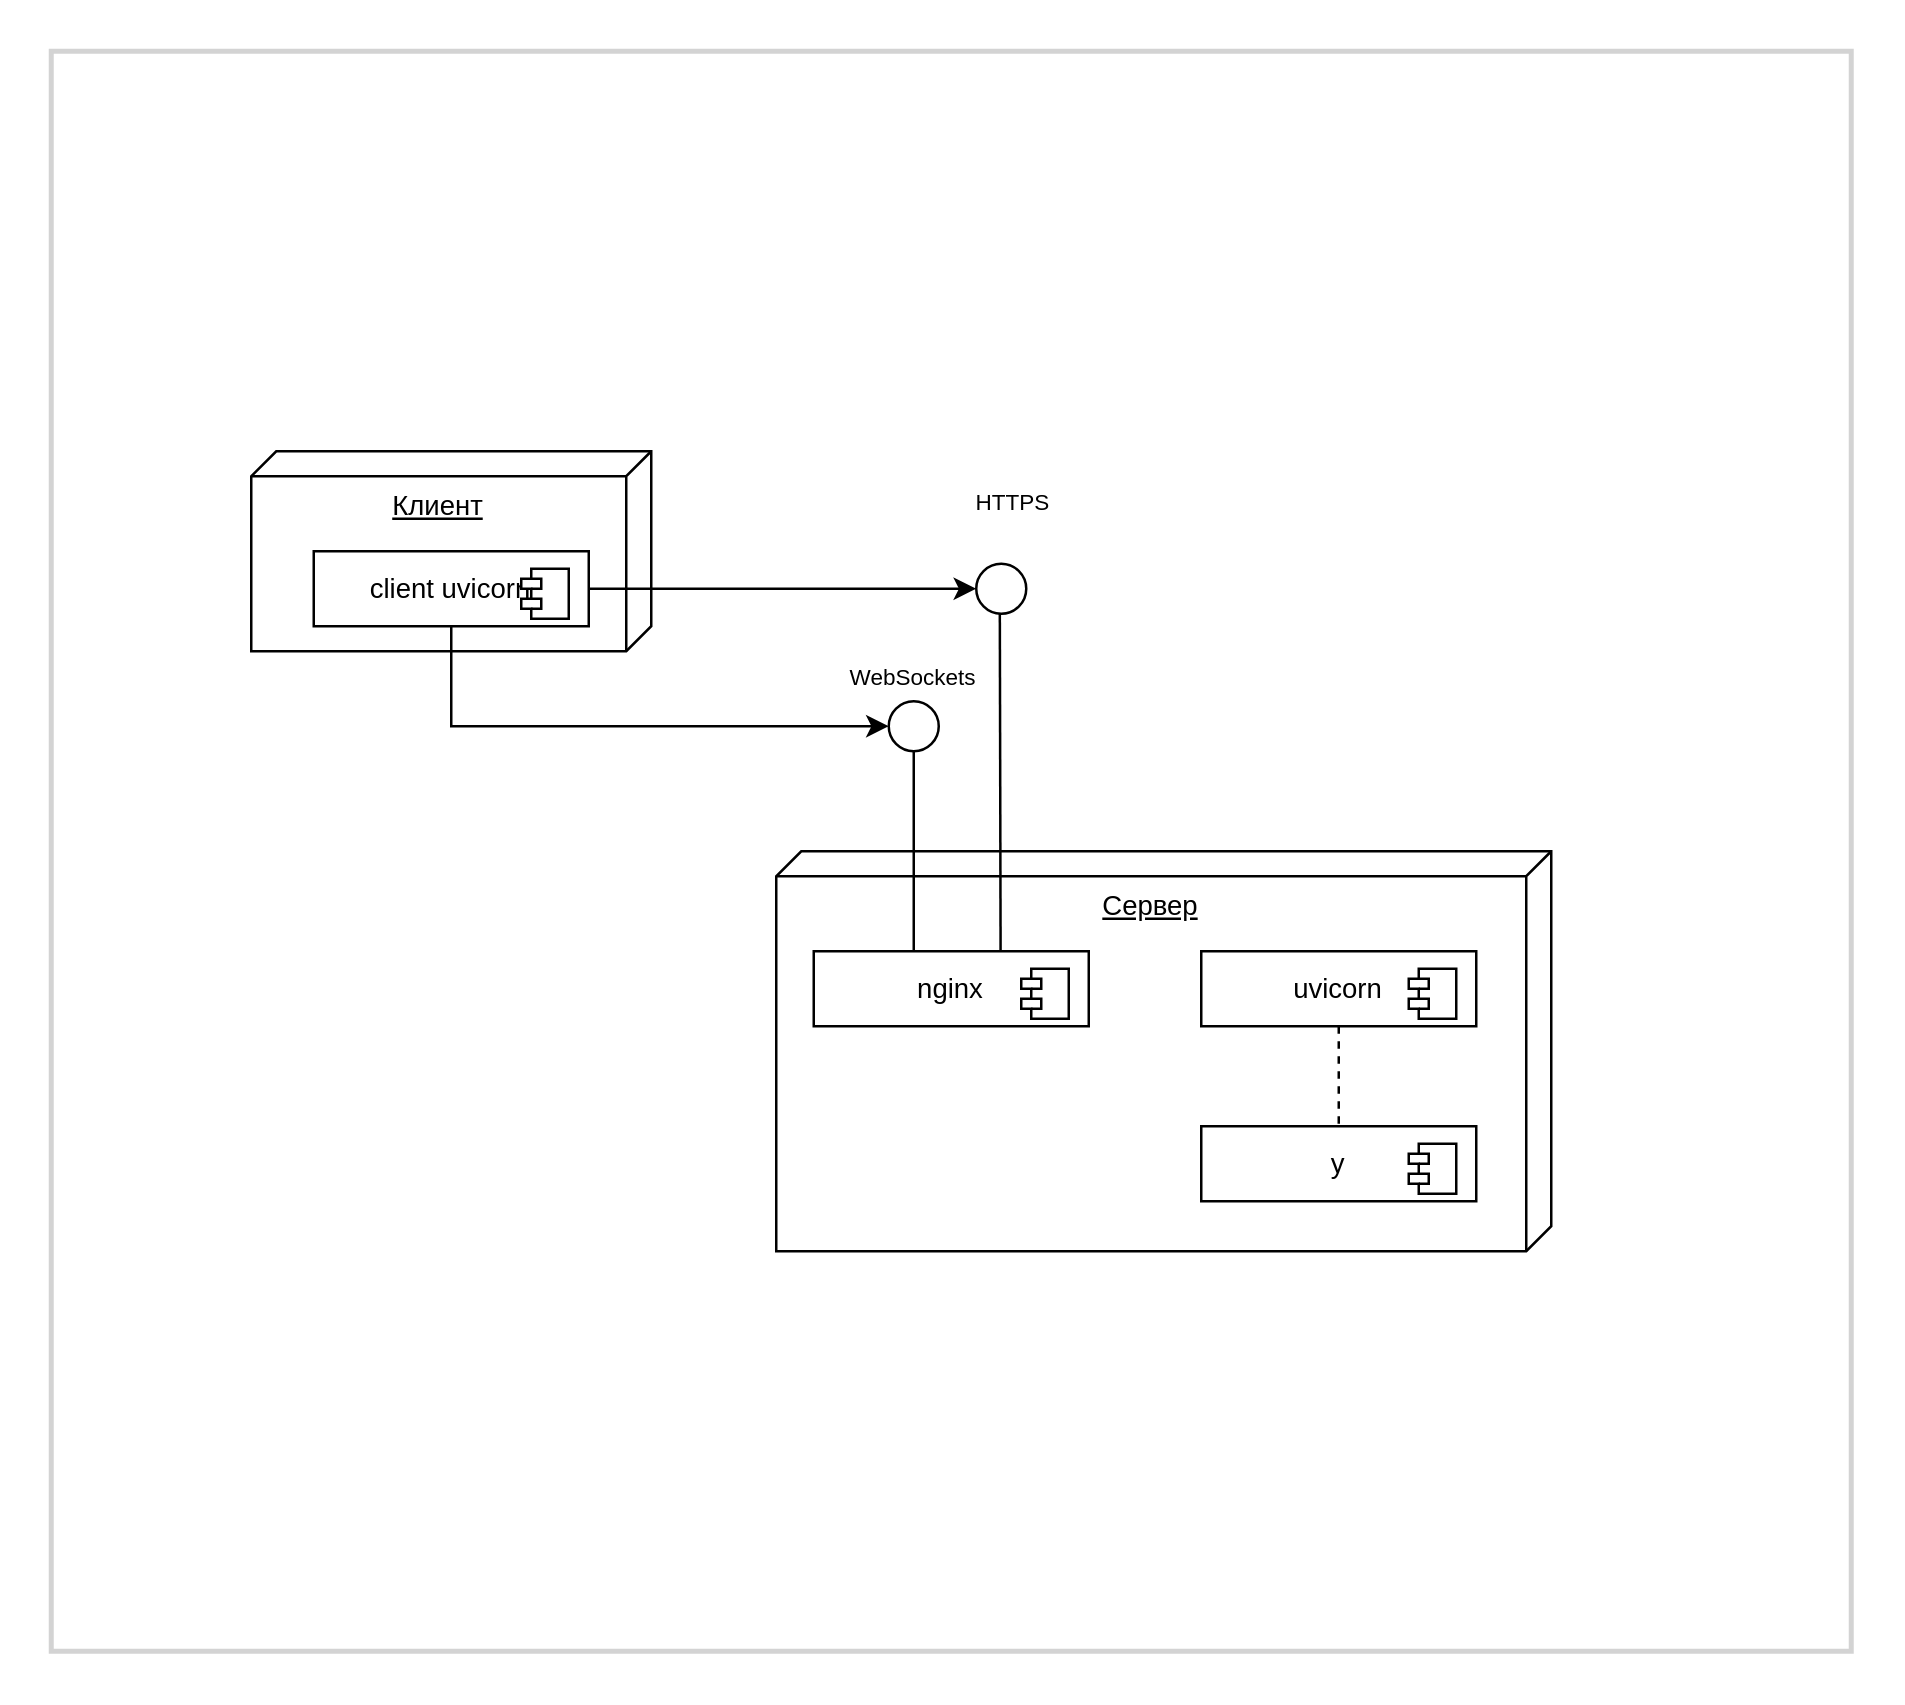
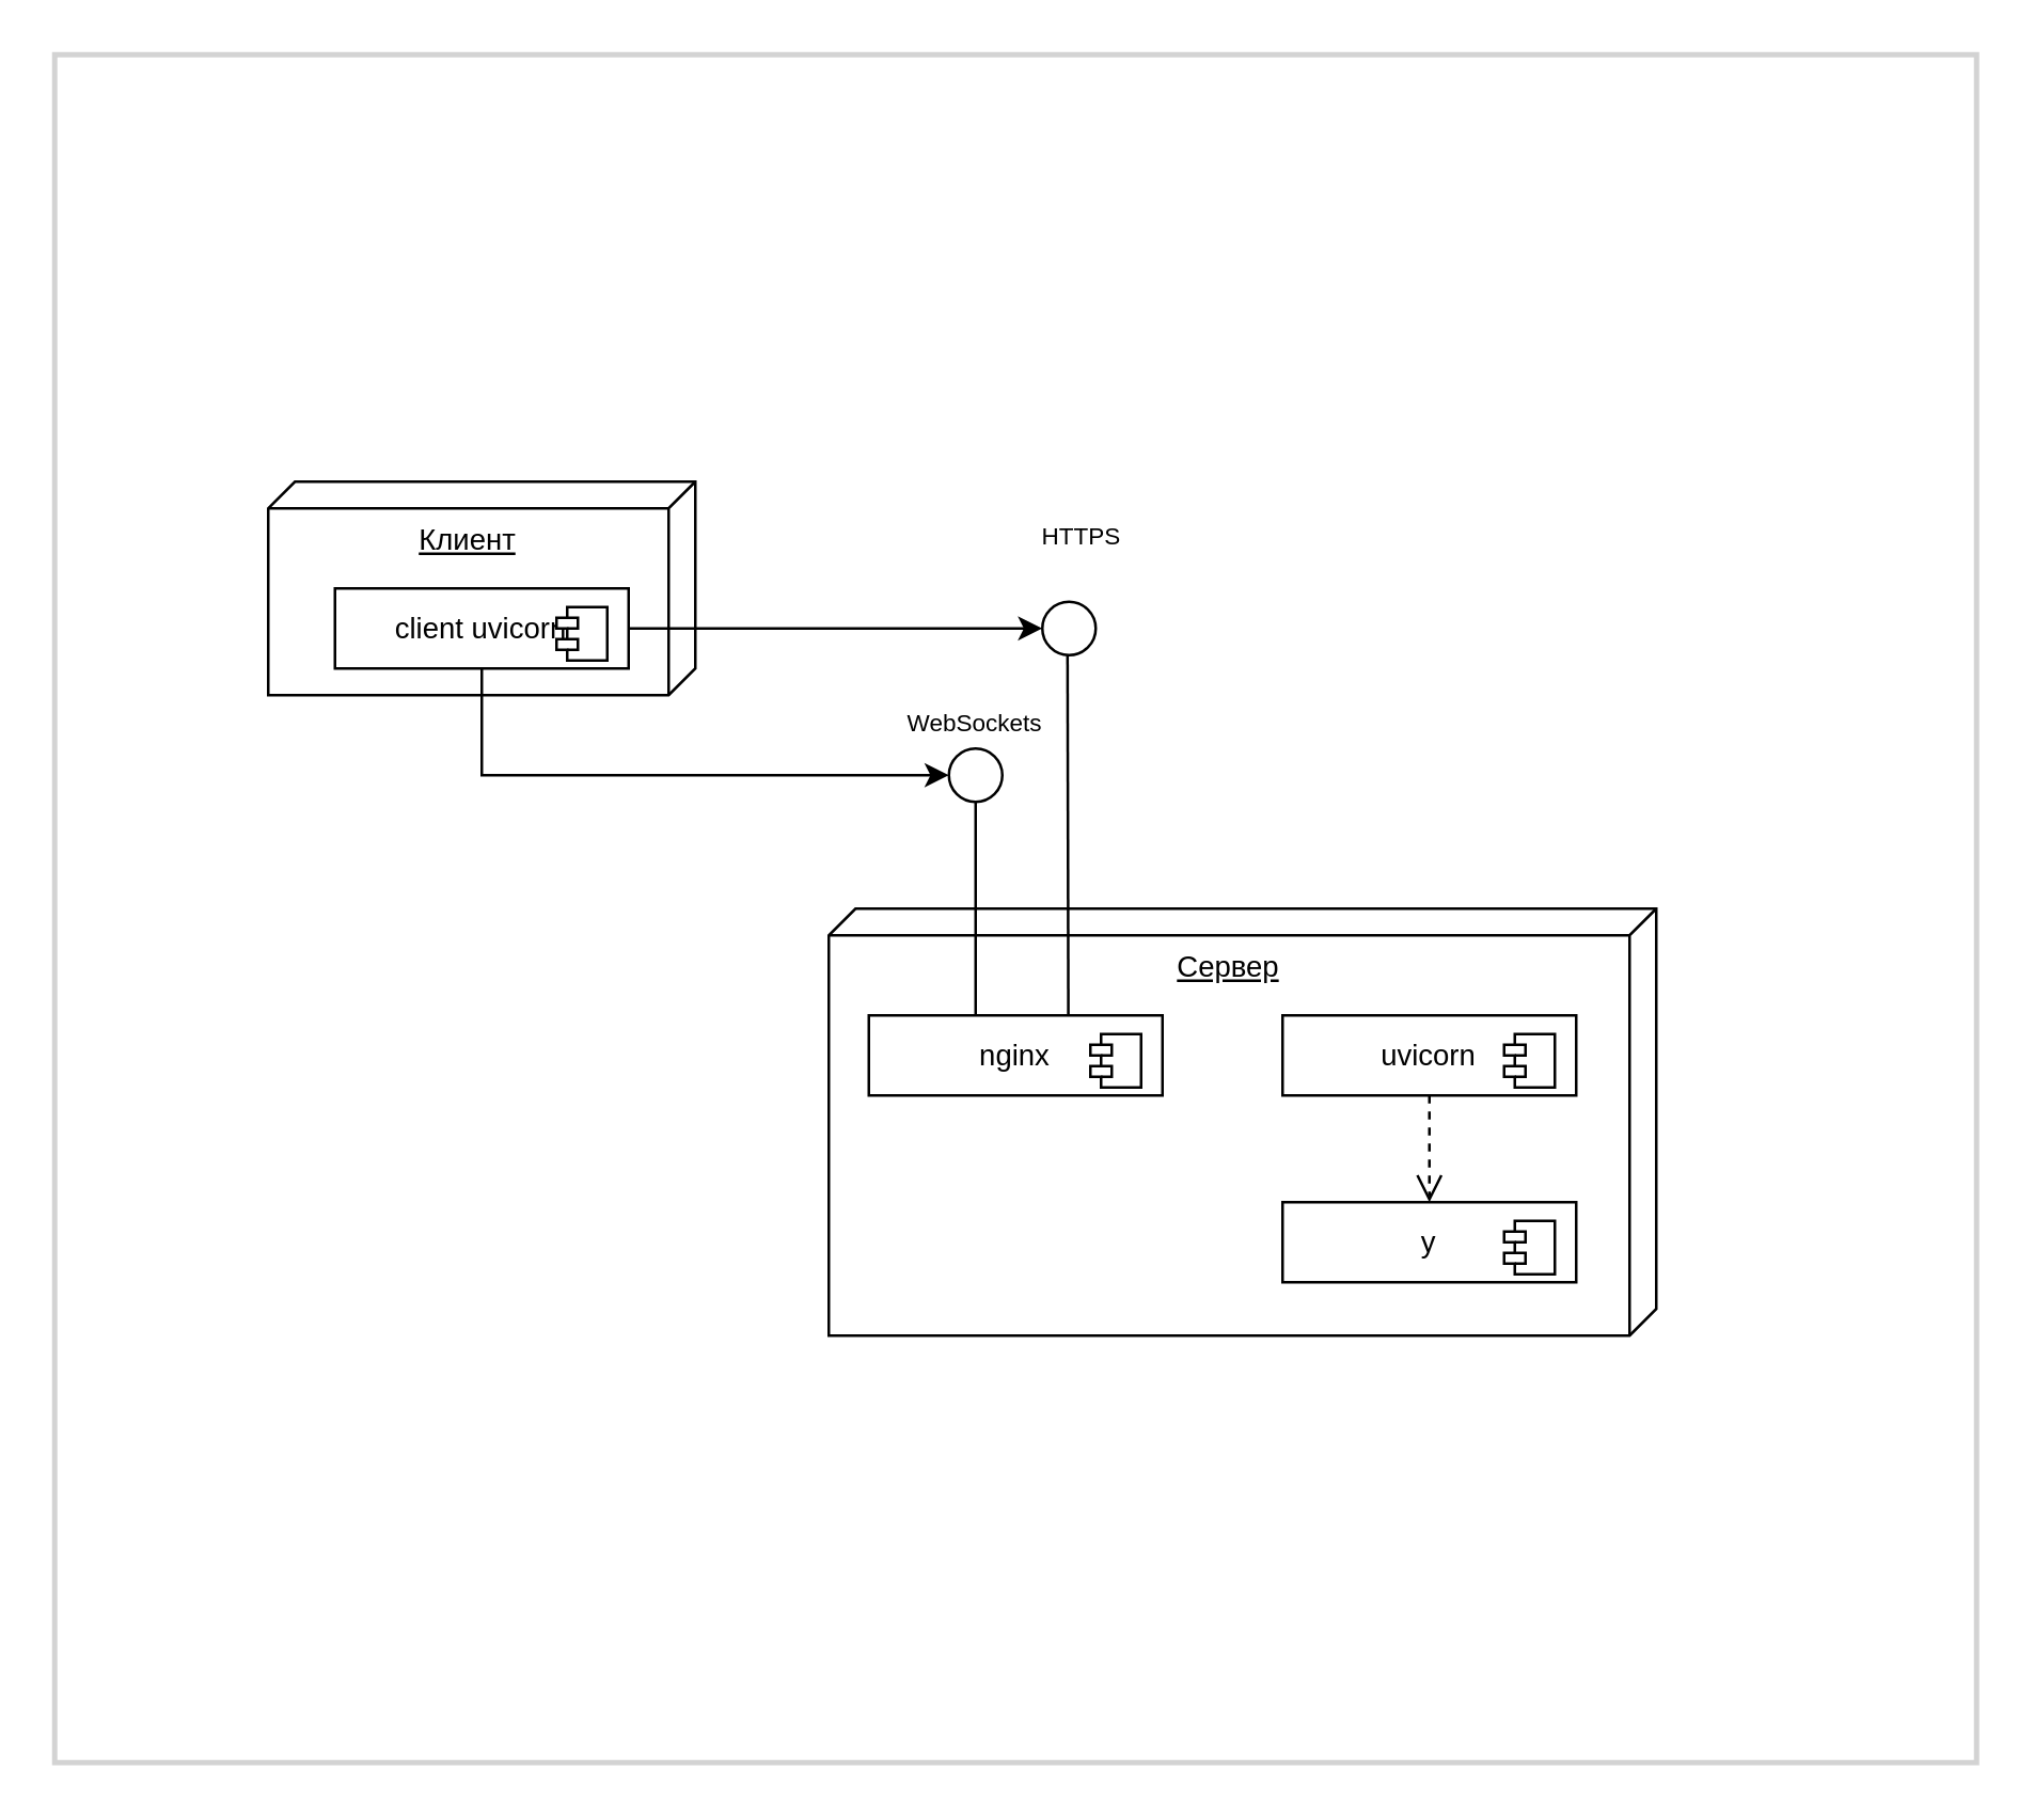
- <mxCell id="13" value="" style="endArrow=none;endSize=8;dashed=1;html=1;rounded=0;" edge="1" parent="1" source="9" target="11"><mxGeometry width="160" relative="1" as="geometry"><mxPoint x="380" y="440" as="sourcePoint" /><mxPoint x="540" y="440" as="targetPoint" /></mxGeometry></mxCell>
+ <mxCell id="13" value="" style="endArrow=open;endSize=8;dashed=1;html=1;rounded=0;" edge="1" parent="1" source="9" target="11"><mxGeometry width="160" relative="1" as="geometry"><mxPoint x="380" y="440" as="sourcePoint" /><mxPoint x="540" y="440" as="targetPoint" /></mxGeometry></mxCell>
